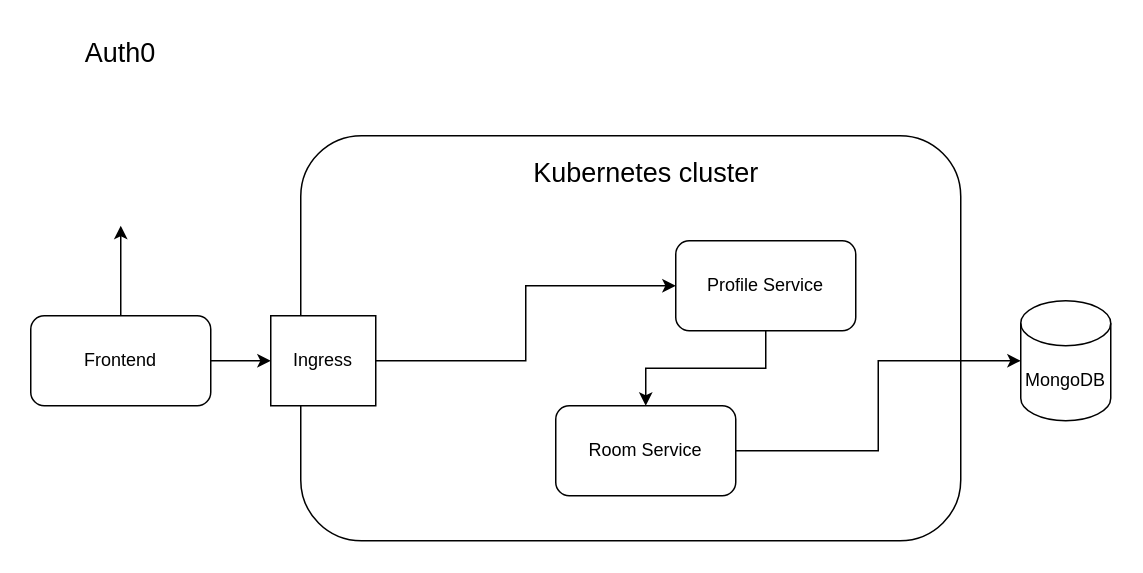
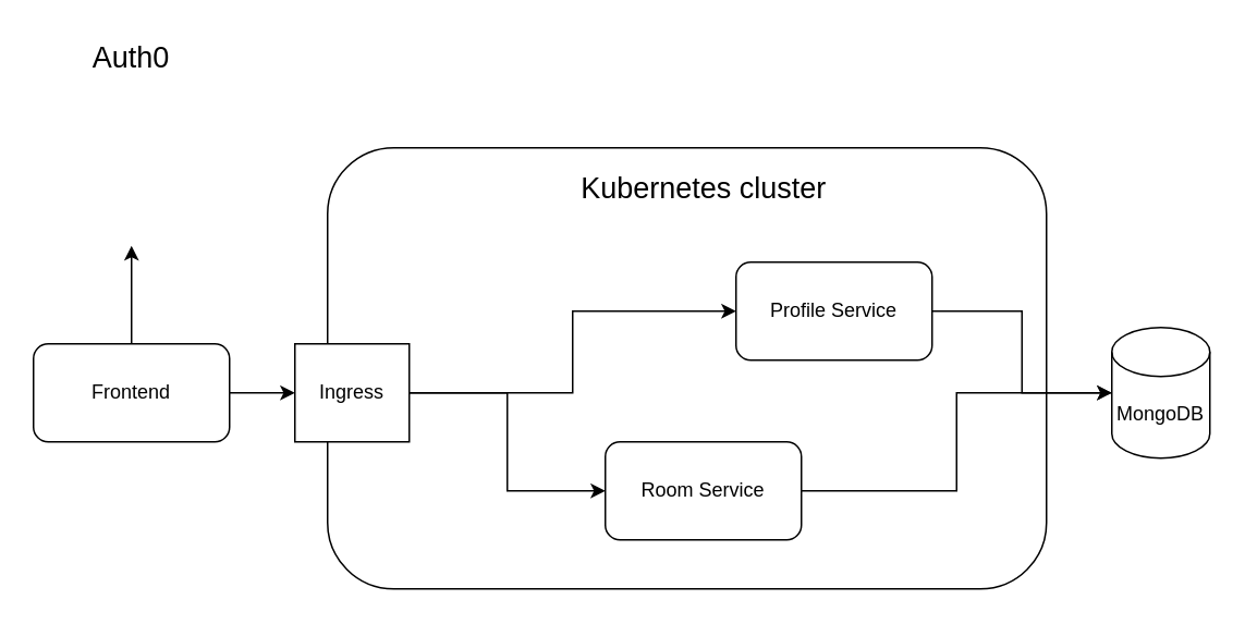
- <mxCell id="3" style="edgeStyle=orthogonalEdgeStyle;rounded=0;orthogonalLoop=1;jettySize=auto;html=1;" edge="1" parent="1" source="4" target="6"><mxGeometry relative="1" as="geometry" /></mxCell>
+ <mxCell id="3" style="edgeStyle=orthogonalEdgeStyle;rounded=0;orthogonalLoop=1;jettySize=auto;html=1;entryX=0;entryY=0.5;entryDx=0;entryDy=0;entryPerimeter=0;" edge="1" parent="1" source="4" target="7"><mxGeometry relative="1" as="geometry" /></mxCell>
+ <mxCell id="8" style="edgeStyle=orthogonalEdgeStyle;rounded=0;orthogonalLoop=1;jettySize=auto;html=1;entryX=0;entryY=0.5;entryDx=0;entryDy=0;" edge="1" parent="1" source="10" target="6"><mxGeometry relative="1" as="geometry" /></mxCell>
